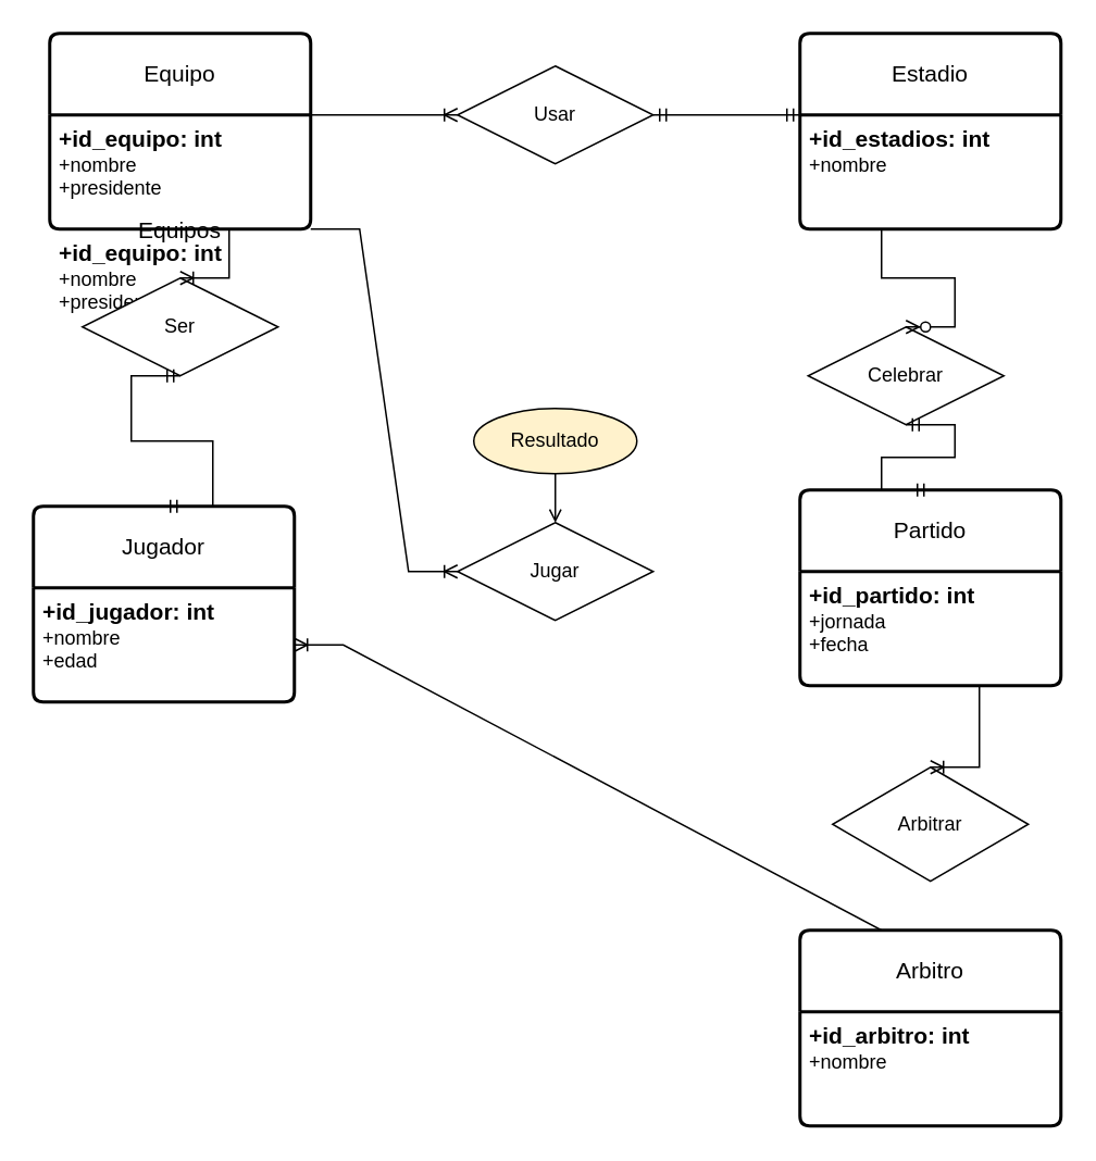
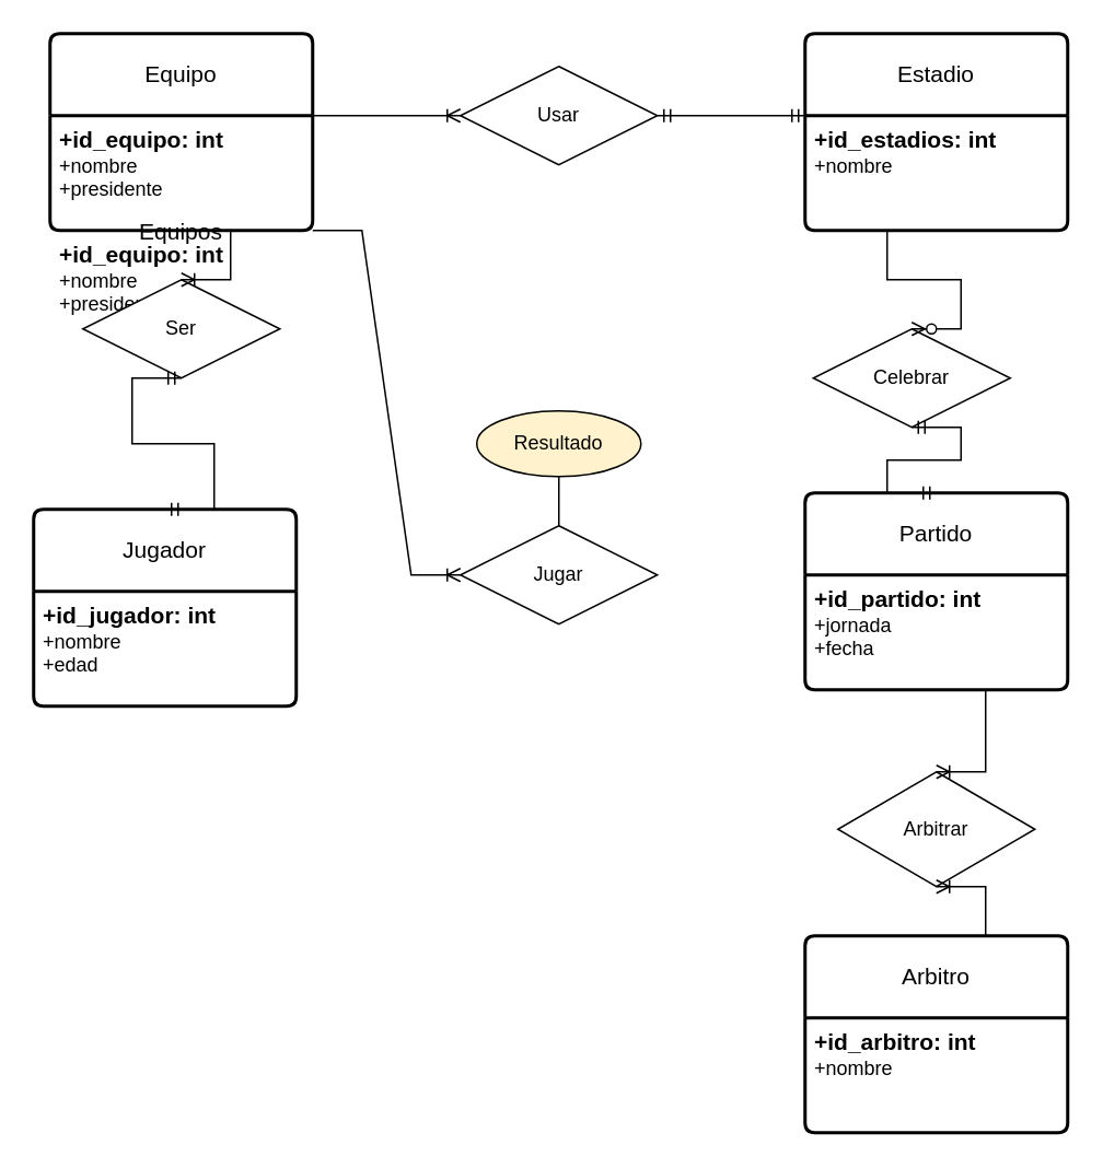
- <mxCell id="27" value="" style="endArrow=open;html=1;rounded=0;exitX=0.5;exitY=1;exitDx=0;exitDy=0;entryX=0.5;entryY=0;entryDx=0;entryDy=0;" edge="1" parent="1" source="26" target="20"><mxGeometry relative="1" as="geometry"><mxPoint x="410" y="410" as="sourcePoint" /><mxPoint x="570" y="410" as="targetPoint" /></mxGeometry></mxCell>
+ <mxCell id="27" value="" style="endArrow=none;html=1;rounded=0;exitX=0.5;exitY=1;exitDx=0;exitDy=0;entryX=0.5;entryY=0;entryDx=0;entryDy=0;" edge="1" parent="1" source="26" target="20"><mxGeometry relative="1" as="geometry"><mxPoint x="410" y="410" as="sourcePoint" /><mxPoint x="570" y="410" as="targetPoint" /></mxGeometry></mxCell>
- <mxCell id="29" value="" style="edgeStyle=entityRelationEdgeStyle;fontSize=12;html=1;endArrow=ERoneToMany;rounded=0;exitX=0.5;exitY=0;exitDx=0;exitDy=0;" edge="1" parent="1" source="10" target="3"><mxGeometry width="100" height="100" relative="1" as="geometry"><mxPoint x="390" y="530" as="sourcePoint" /><mxPoint x="390" y="580" as="targetPoint" /></mxGeometry></mxCell>
+ <mxCell id="29" value="" style="edgeStyle=entityRelationEdgeStyle;fontSize=12;html=1;endArrow=ERoneToMany;rounded=0;entryX=0.5;entryY=1;entryDx=0;entryDy=0;exitX=0.5;exitY=0;exitDx=0;exitDy=0;" edge="1" parent="1" source="10" target="25"><mxGeometry width="100" height="100" relative="1" as="geometry"><mxPoint x="390" y="530" as="sourcePoint" /><mxPoint x="390" y="580" as="targetPoint" /></mxGeometry></mxCell>
